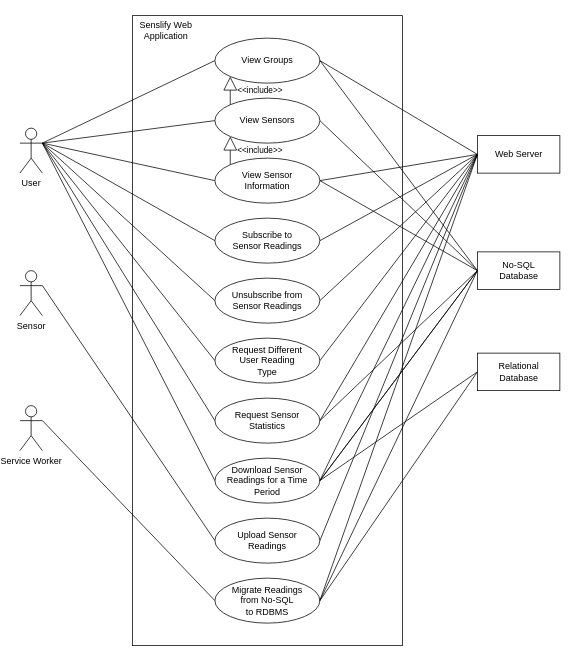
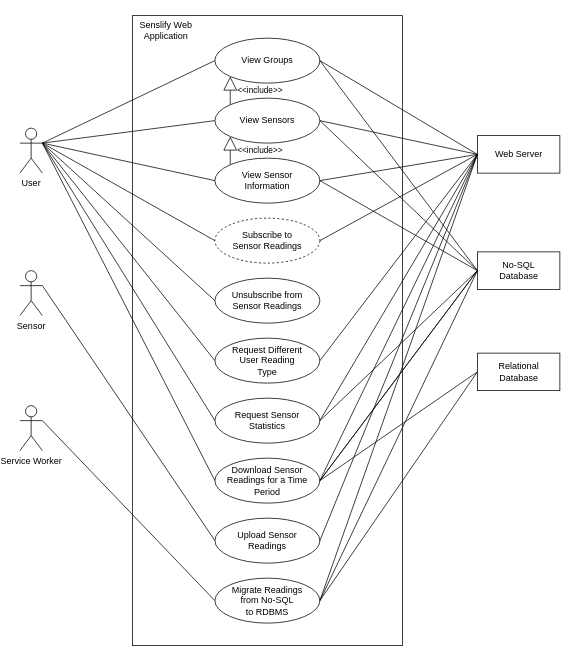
+ <mxCell id="27" value="" style="endArrow=none;endFill=0;endSize=12;html=1;exitX=1;exitY=0.5;exitDx=0;exitDy=0;entryX=0;entryY=0.5;entryDx=0;entryDy=0;" parent="1" source="4" target="13" edge="1"><mxGeometry width="160" relative="1" as="geometry"><mxPoint x="130" y="270" as="sourcePoint" /><mxPoint x="360" y="240" as="targetPoint" /></mxGeometry></mxCell>
- <mxCell id="30" value="" style="endArrow=none;endFill=0;endSize=12;html=1;exitX=1;exitY=0.5;exitDx=0;exitDy=0;entryX=0;entryY=0.5;entryDx=0;entryDy=0;" parent="1" source="8" target="13" edge="1"><mxGeometry width="160" relative="1" as="geometry"><mxPoint x="160" y="300" as="sourcePoint" /><mxPoint x="390" y="270" as="targetPoint" /></mxGeometry></mxCell>
- <mxCell id="7" value="&lt;div&gt;Subscribe to &lt;br&gt;&lt;/div&gt;&lt;div&gt;Sensor Readings&lt;br&gt;&lt;/div&gt;" style="ellipse;whiteSpace=wrap;html=1;" parent="1" vertex="1"><mxGeometry x="280" y="290" width="140" height="60" as="geometry" /></mxCell>
+ <mxCell id="7" value="&lt;div&gt;Subscribe to &lt;br&gt;&lt;/div&gt;&lt;div&gt;Sensor Readings&lt;br&gt;&lt;/div&gt;" style="ellipse;whiteSpace=wrap;html=1;dashed=1;" parent="1" vertex="1"><mxGeometry x="280" y="290" width="140" height="60" as="geometry" /></mxCell>
